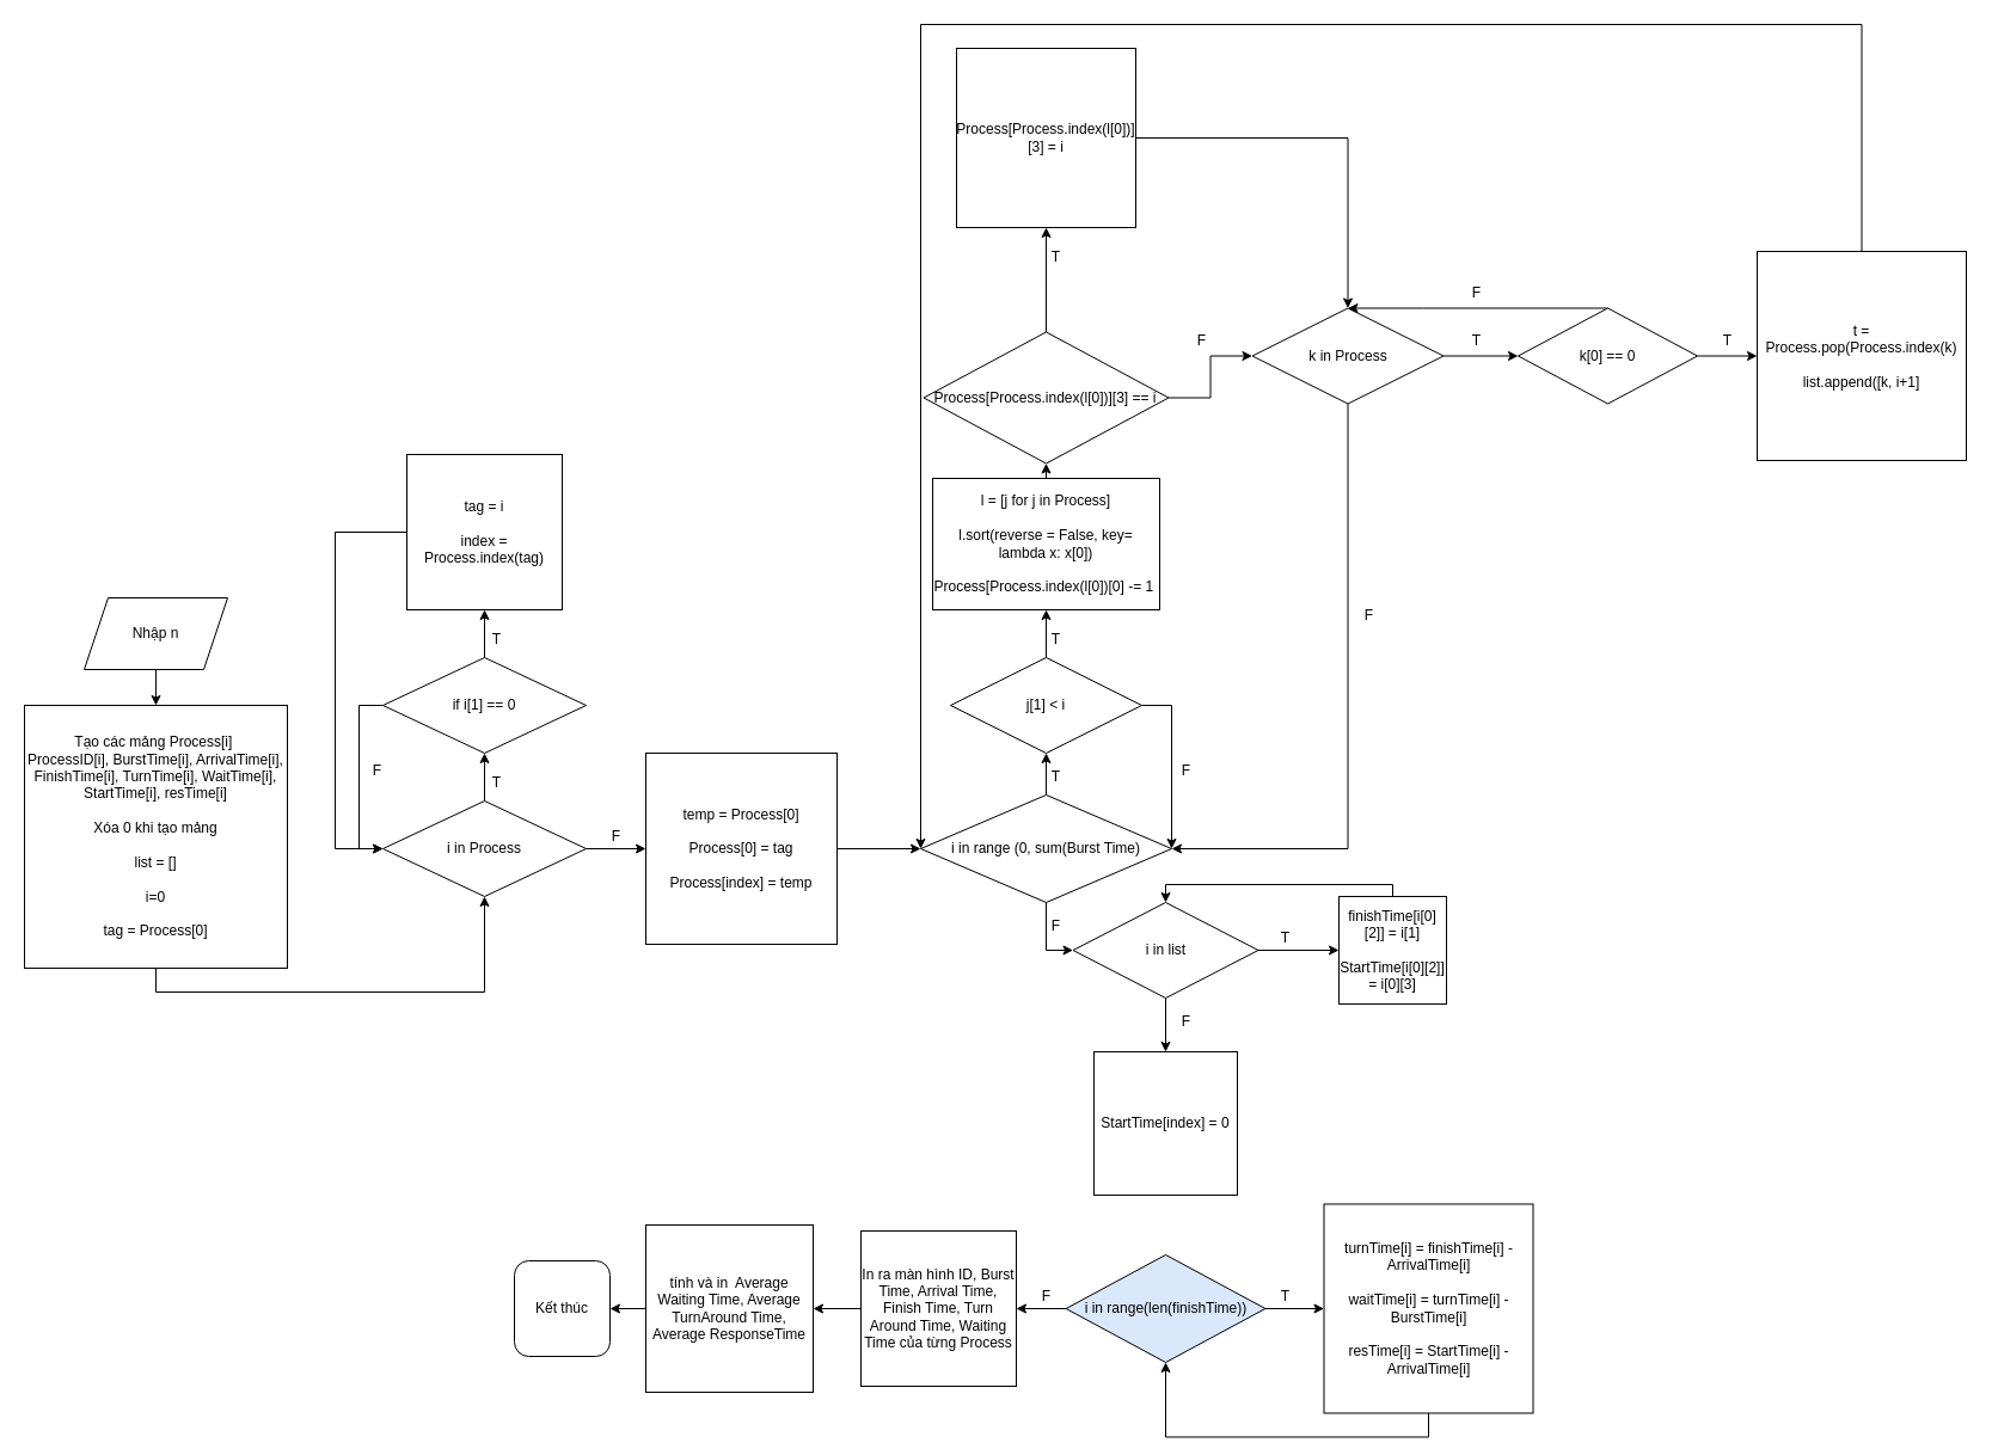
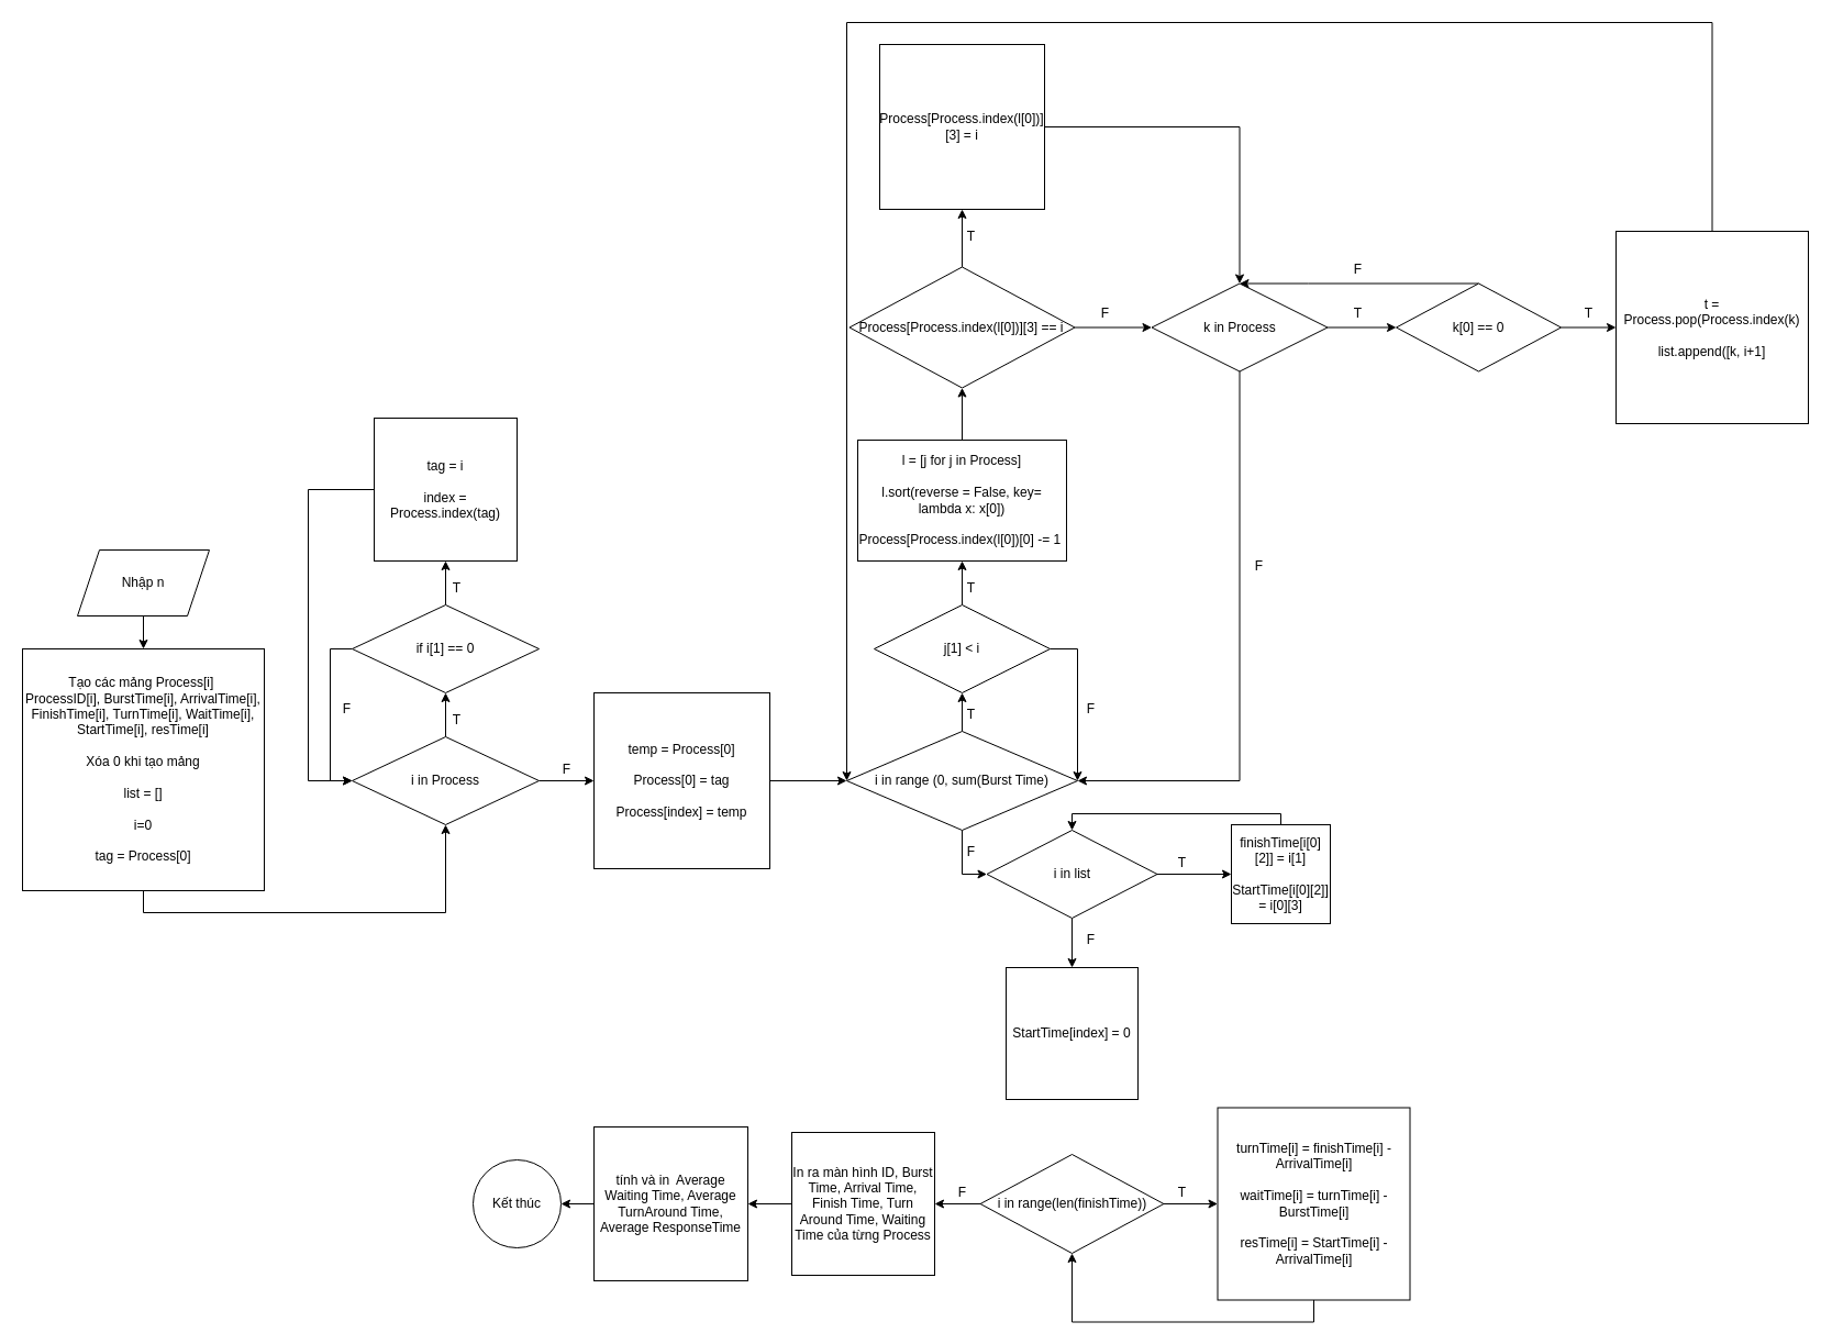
- <mxCell id="56" value="Process[Process.index(l[0])][3] == i" style="rhombus;whiteSpace=wrap;html=1;" vertex="1" parent="1"><mxGeometry x="772.49" y="277.5" width="205" height="110" as="geometry" /></mxCell>
+ <mxCell id="56" value="Process[Process.index(l[0])][3] == i" style="rhombus;whiteSpace=wrap;html=1;" vertex="1" parent="1"><mxGeometry x="772.49" y="242.5" width="205" height="110" as="geometry" /></mxCell>
- <mxCell id="24" value="Kết thúc" style="whiteSpace=wrap;html=1;aspect=fixed;rounded=1;" parent="1" vertex="1"><mxGeometry x="430" y="1055" width="80" height="80" as="geometry" /></mxCell>
+ <mxCell id="24" value="Kết thúc" style="ellipse;whiteSpace=wrap;html=1;aspect=fixed;" parent="1" vertex="1"><mxGeometry x="430" y="1055" width="80" height="80" as="geometry" /></mxCell>
- <mxCell id="19" value="i in range(len(finishTime))" style="rhombus;whiteSpace=wrap;html=1;fillColor=#dae8fc;" parent="1" vertex="1"><mxGeometry x="891.57" y="1050" width="166.87" height="90" as="geometry" /></mxCell>
+ <mxCell id="19" value="i in range(len(finishTime))" style="rhombus;whiteSpace=wrap;html=1;" parent="1" vertex="1"><mxGeometry x="891.57" y="1050" width="166.87" height="90" as="geometry" /></mxCell>
